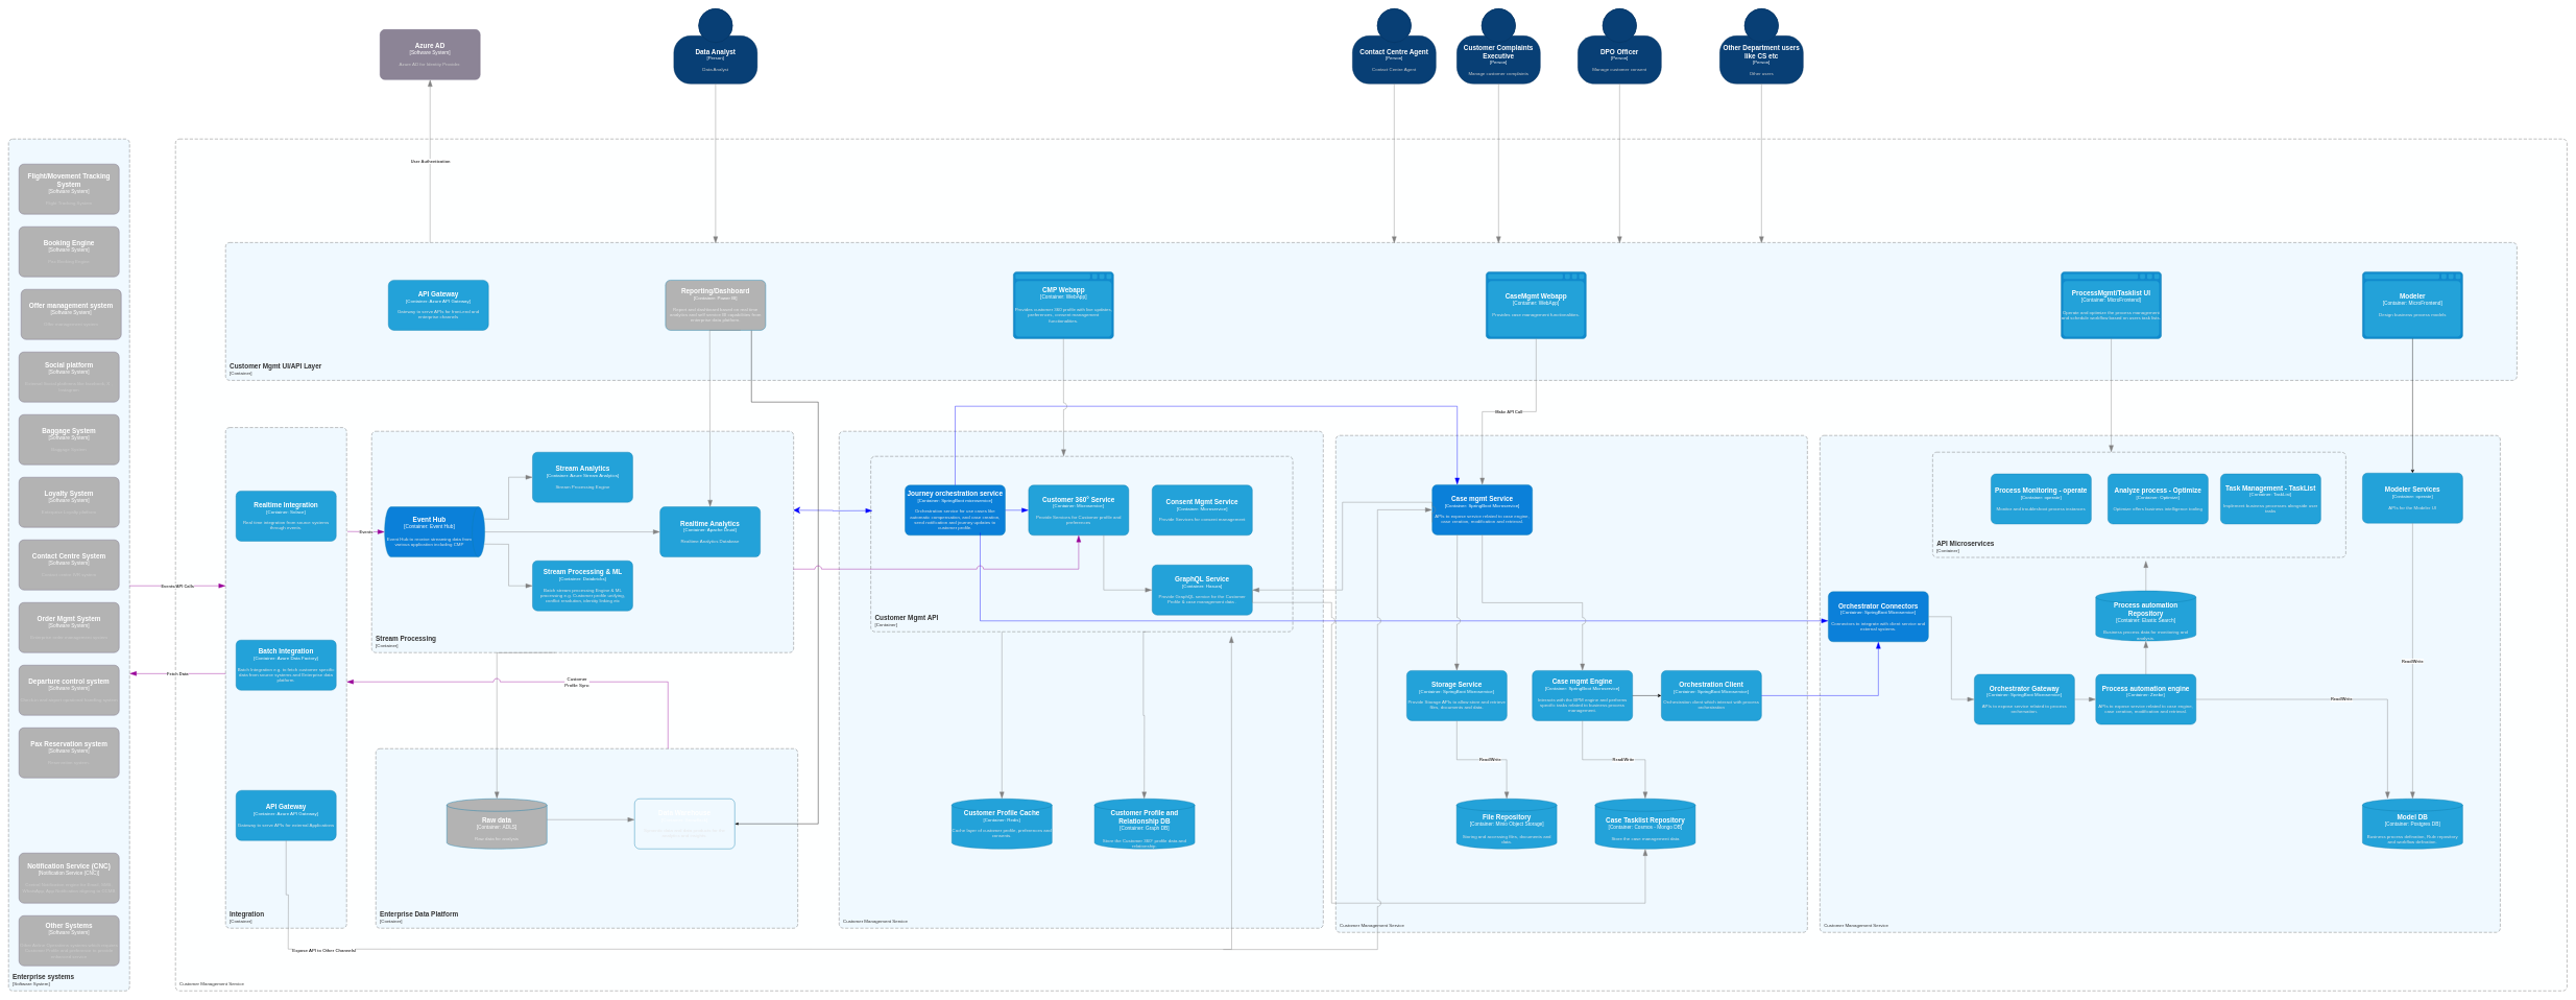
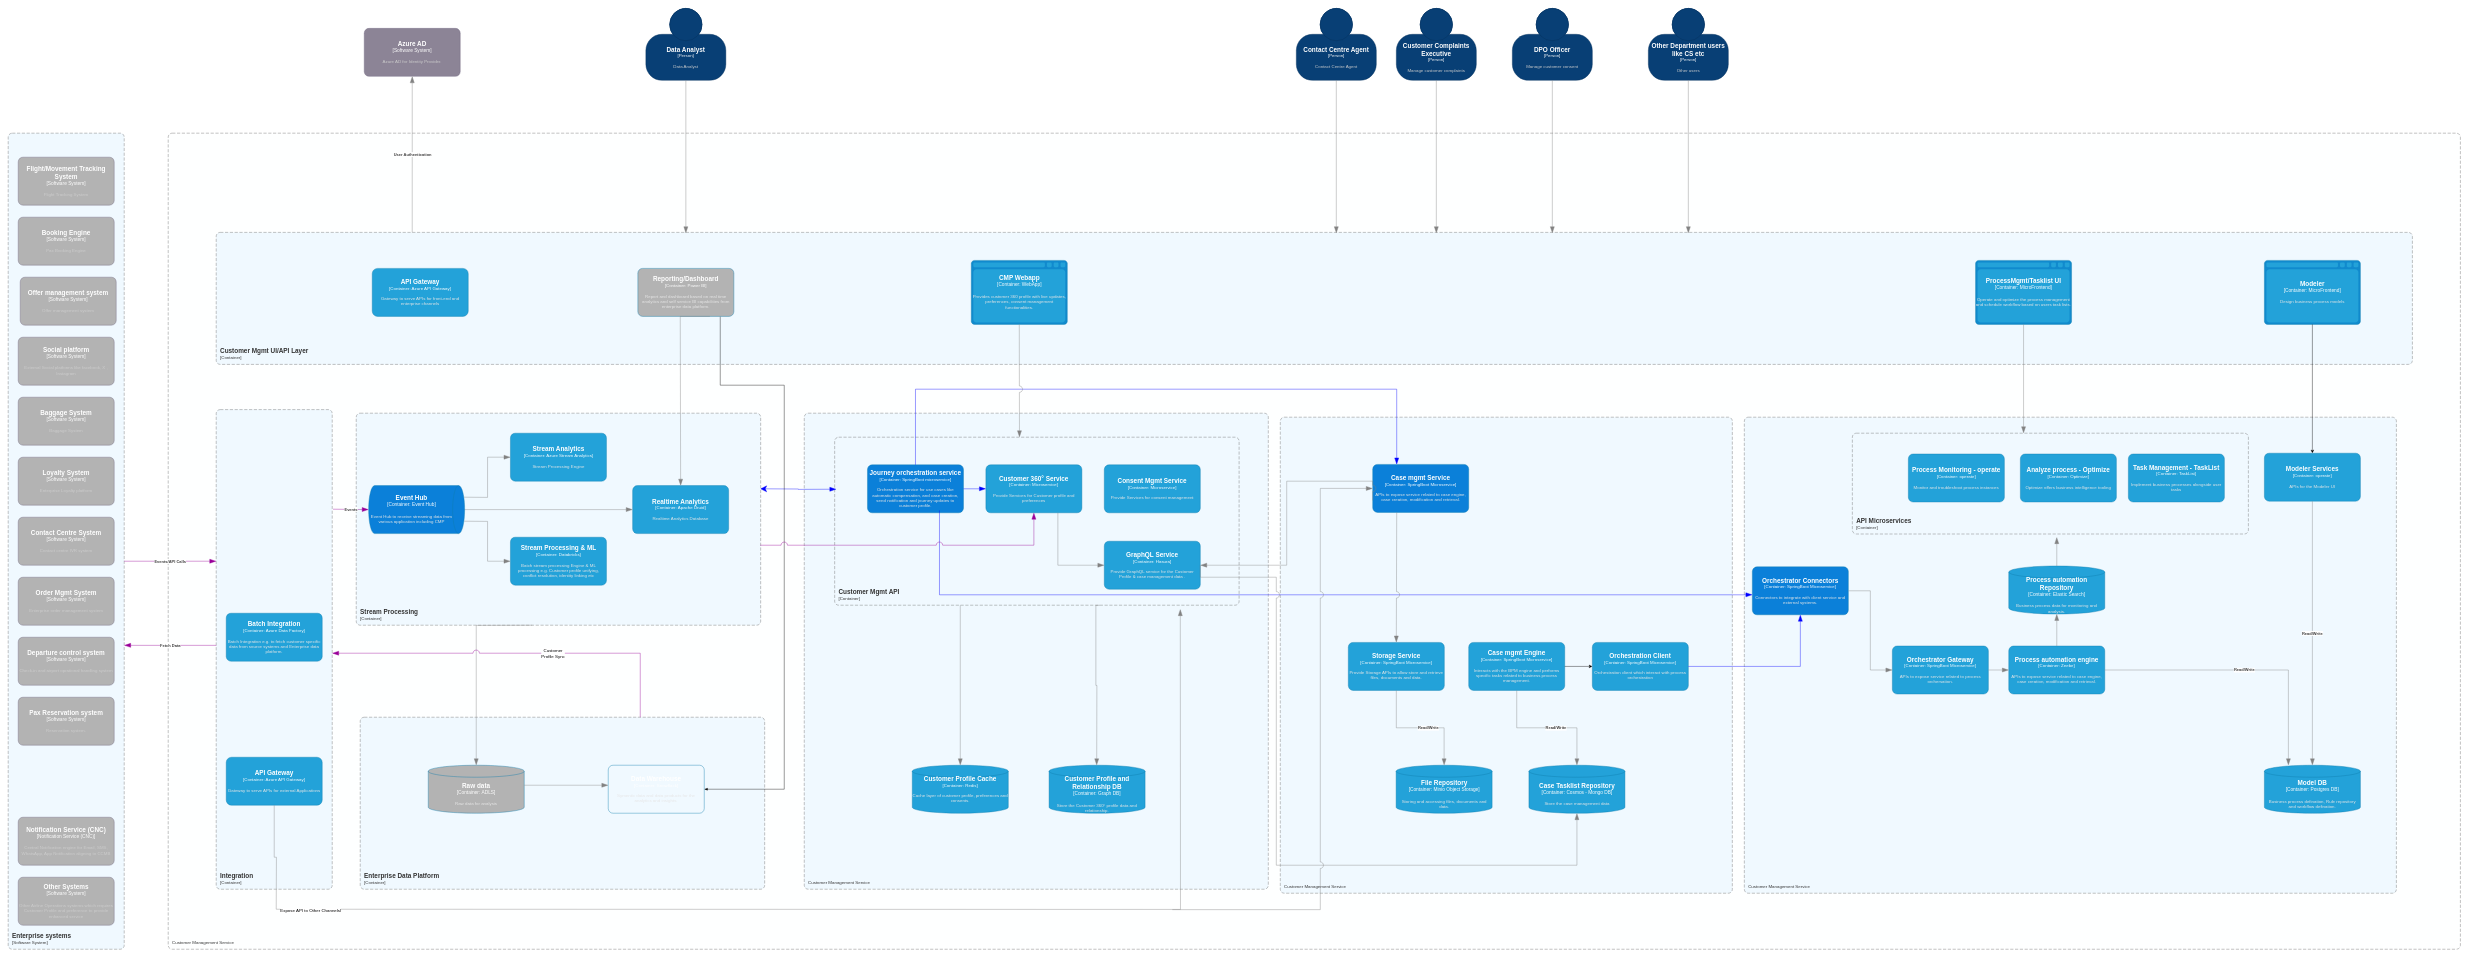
- <mxCell id="59" value="&lt;font style=&quot;font-size: 16px&quot;&gt;&lt;b&gt;CaseMgmt Webapp&lt;/b&gt;&lt;/font&gt;&lt;div&gt;[Container:&amp;nbsp;WebApp]&lt;/div&gt;&lt;br&gt;&lt;div&gt;&lt;font style=&quot;font-size: 11px&quot;&gt;&lt;font color=&quot;#E6E6E6&quot;&gt;Provides case management functionalities.&lt;/font&gt;&lt;/div&gt;" style="shape=mxgraph.c4.webBrowserContainer2;whiteSpace=wrap;html=1;boundedLbl=1;rounded=0;labelBackgroundColor=none;strokeColor=#118ACD;fillColor=#23A2D9;strokeColor=#118ACD;strokeColor2=#0E7DAD;fontSize=12;fontColor=#ffffff;align=center;metaEdit=1;points=[[0.5,0,0],[1,0.25,0],[1,0.5,0],[1,0.75,0],[0.5,1,0],[0,0.75,0],[0,0.5,0],[0,0.25,0]];resizable=0;" vertex="1" parent="1"><mxGeometry x="3560" y="650" width="240" height="160" as="geometry" /></mxCell>
- <mxCell id="97" value="&lt;div style=&quot;text-align: left&quot;&gt;&lt;div style=&quot;text-align: center&quot;&gt;&lt;b&gt;Make API Call&lt;/b&gt;&lt;/div&gt;" style="endArrow=blockThin;html=1;fontSize=10;fontColor=#404040;strokeWidth=1;endFill=1;strokeColor=#828282;elbow=vertical;metaEdit=1;endSize=14;startSize=14;jumpStyle=arc;jumpSize=16;rounded=0;edgeStyle=orthogonalEdgeStyle;exitX=0.5;exitY=1;exitDx=0;exitDy=0;exitPerimeter=0;entryX=0.5;entryY=0;entryDx=0;entryDy=0;entryPerimeter=0;" edge="1" parent="1" source="59" target="58"><mxGeometry width="240" relative="1" as="geometry"><mxPoint x="3810" y="1092" as="sourcePoint" /><mxPoint x="4050" y="1092" as="targetPoint" /></mxGeometry></mxCell>
- <mxCell id="78" value="&lt;font style=&quot;font-size: 16px&quot;&gt;&lt;b&gt;Realtime Integration&lt;/b&gt;&lt;/font&gt;&lt;div&gt;[Container: Solace]&lt;/div&gt;&lt;br&gt;&lt;div&gt;&lt;font style=&quot;font-size: 11px&quot;&gt;&lt;font color=&quot;#E6E6E6&quot;&gt;Real time integration from source systems through events.&lt;/font&gt;&lt;/div&gt;" style="rounded=1;whiteSpace=wrap;html=1;fontSize=11;labelBackgroundColor=none;fillColor=#23A2D9;fontColor=#ffffff;align=center;arcSize=10;strokeColor=#0E7DAD;metaEdit=1;resizable=0;points=[[0.25,0,0],[0.5,0,0],[0.75,0,0],[1,0.25,0],[1,0.5,0],[1,0.75,0],[0.75,1,0],[0.5,1,0],[0.25,1,0],[0,0.75,0],[0,0.5,0],[0,0.25,0]];" vertex="1" parent="1"><mxGeometry x="565" y="1175" width="240" height="120" as="geometry" /></mxCell>
- <mxCell id="98" value="" style="endArrow=blockThin;html=1;fontSize=10;fontColor=#404040;strokeWidth=1;endFill=1;strokeColor=#828282;elbow=vertical;metaEdit=1;endSize=14;startSize=14;jumpStyle=arc;jumpSize=16;rounded=0;edgeStyle=orthogonalEdgeStyle;exitX=0.5;exitY=1;exitDx=0;exitDy=0;exitPerimeter=0;entryX=0.5;entryY=0;entryDx=0;entryDy=0;entryPerimeter=0;" edge="1" parent="1" source="58" target="55"><mxGeometry width="240" relative="1" as="geometry"><mxPoint x="3820" y="1422" as="sourcePoint" /><mxPoint x="4060" y="1422" as="targetPoint" /></mxGeometry></mxCell>
